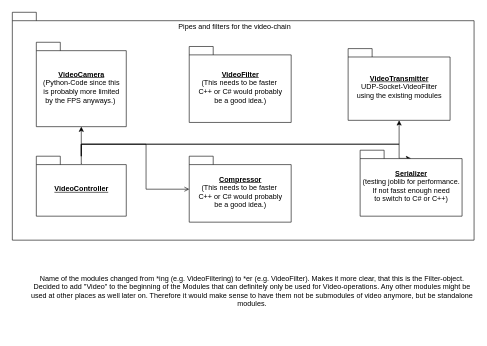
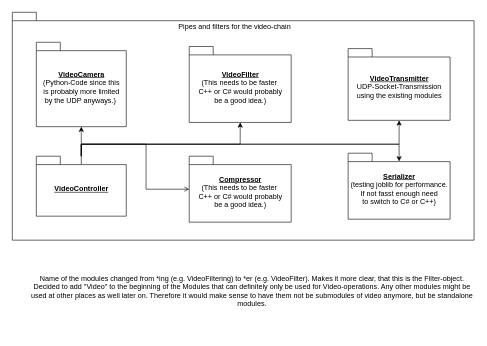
- <mxCell id="4" value="&lt;u&gt;VideoCamera&lt;/u&gt;&lt;br&gt;&lt;span style=&quot;font-weight: normal;&quot;&gt;(Python-Code since this &lt;br&gt;is probably more limited&lt;br&gt;by the FPS anyways.)&lt;/span&gt;&amp;nbsp;" style="shape=folder;fontStyle=1;spacingTop=10;tabWidth=40;tabHeight=14;tabPosition=left;html=1;" parent="2" vertex="1"><mxGeometry x="40" y="49.997" width="150" height="140.741" as="geometry" /></mxCell>
+ <mxCell id="4" value="&lt;u&gt;VideoCamera&lt;/u&gt;&lt;br&gt;&lt;span style=&quot;font-weight: normal;&quot;&gt;(Python-Code since this &lt;br&gt;is probably more limited&lt;br&gt;by the UDP anyways.)&lt;/span&gt;&amp;nbsp;" style="shape=folder;fontStyle=1;spacingTop=10;tabWidth=40;tabHeight=14;tabPosition=left;html=1;" parent="2" vertex="1"><mxGeometry x="40" y="49.997" width="150" height="140.741" as="geometry" /></mxCell>
- <mxCell id="6" value="&lt;u&gt;VideoTransmitter&lt;/u&gt;&lt;br&gt;&lt;span style=&quot;font-weight: normal;&quot;&gt;UDP-Socket-VideoFilter&lt;br&gt;using the existing modules&lt;/span&gt;" style="shape=folder;fontStyle=1;spacingTop=10;tabWidth=40;tabHeight=14;tabPosition=left;html=1;" parent="2" vertex="1"><mxGeometry x="560" y="60.552" width="170" height="119.63" as="geometry" /></mxCell>
+ <mxCell id="6" value="&lt;u&gt;VideoTransmitter&lt;/u&gt;&lt;br&gt;&lt;span style=&quot;font-weight: normal;&quot;&gt;UDP-Socket-Transmission&lt;br&gt;using the existing modules&lt;/span&gt;" style="shape=folder;fontStyle=1;spacingTop=10;tabWidth=40;tabHeight=14;tabPosition=left;html=1;" parent="2" vertex="1"><mxGeometry x="560" y="60.552" width="170" height="119.63" as="geometry" /></mxCell>
+ <mxCell id="9" style="edgeStyle=orthogonalEdgeStyle;rounded=0;orthogonalLoop=1;jettySize=auto;html=1;" parent="2" source="13" target="5" edge="1"><mxGeometry relative="1" as="geometry"><Array as="points"><mxPoint x="115" y="220" /><mxPoint x="380" y="220" /></Array></mxGeometry></mxCell>
- <mxCell id="15" value="&lt;u&gt;Serializer&lt;/u&gt;&lt;br&gt;&lt;span style=&quot;font-weight: normal;&quot;&gt;(testing joblib for performance.&lt;br&gt;If not fasst enough need&lt;br&gt;to switch to C# or C++)&lt;br&gt;&lt;/span&gt;" style="shape=folder;fontStyle=1;spacingTop=10;tabWidth=40;tabHeight=14;tabPosition=left;html=1;" parent="2" vertex="1"><mxGeometry x="580" y="230" width="170" height="110" as="geometry" /></mxCell>
+ <mxCell id="15" value="&lt;u&gt;Serializer&lt;/u&gt;&lt;br&gt;&lt;span style=&quot;font-weight: normal;&quot;&gt;(testing joblib for performance.&lt;br&gt;If not fasst enough need&lt;br&gt;to switch to C# or C++)&lt;br&gt;&lt;/span&gt;" style="shape=folder;fontStyle=1;spacingTop=10;tabWidth=40;tabHeight=14;tabPosition=left;html=1;" parent="2" vertex="1"><mxGeometry x="560" y="235" width="170" height="110" as="geometry" /></mxCell>
